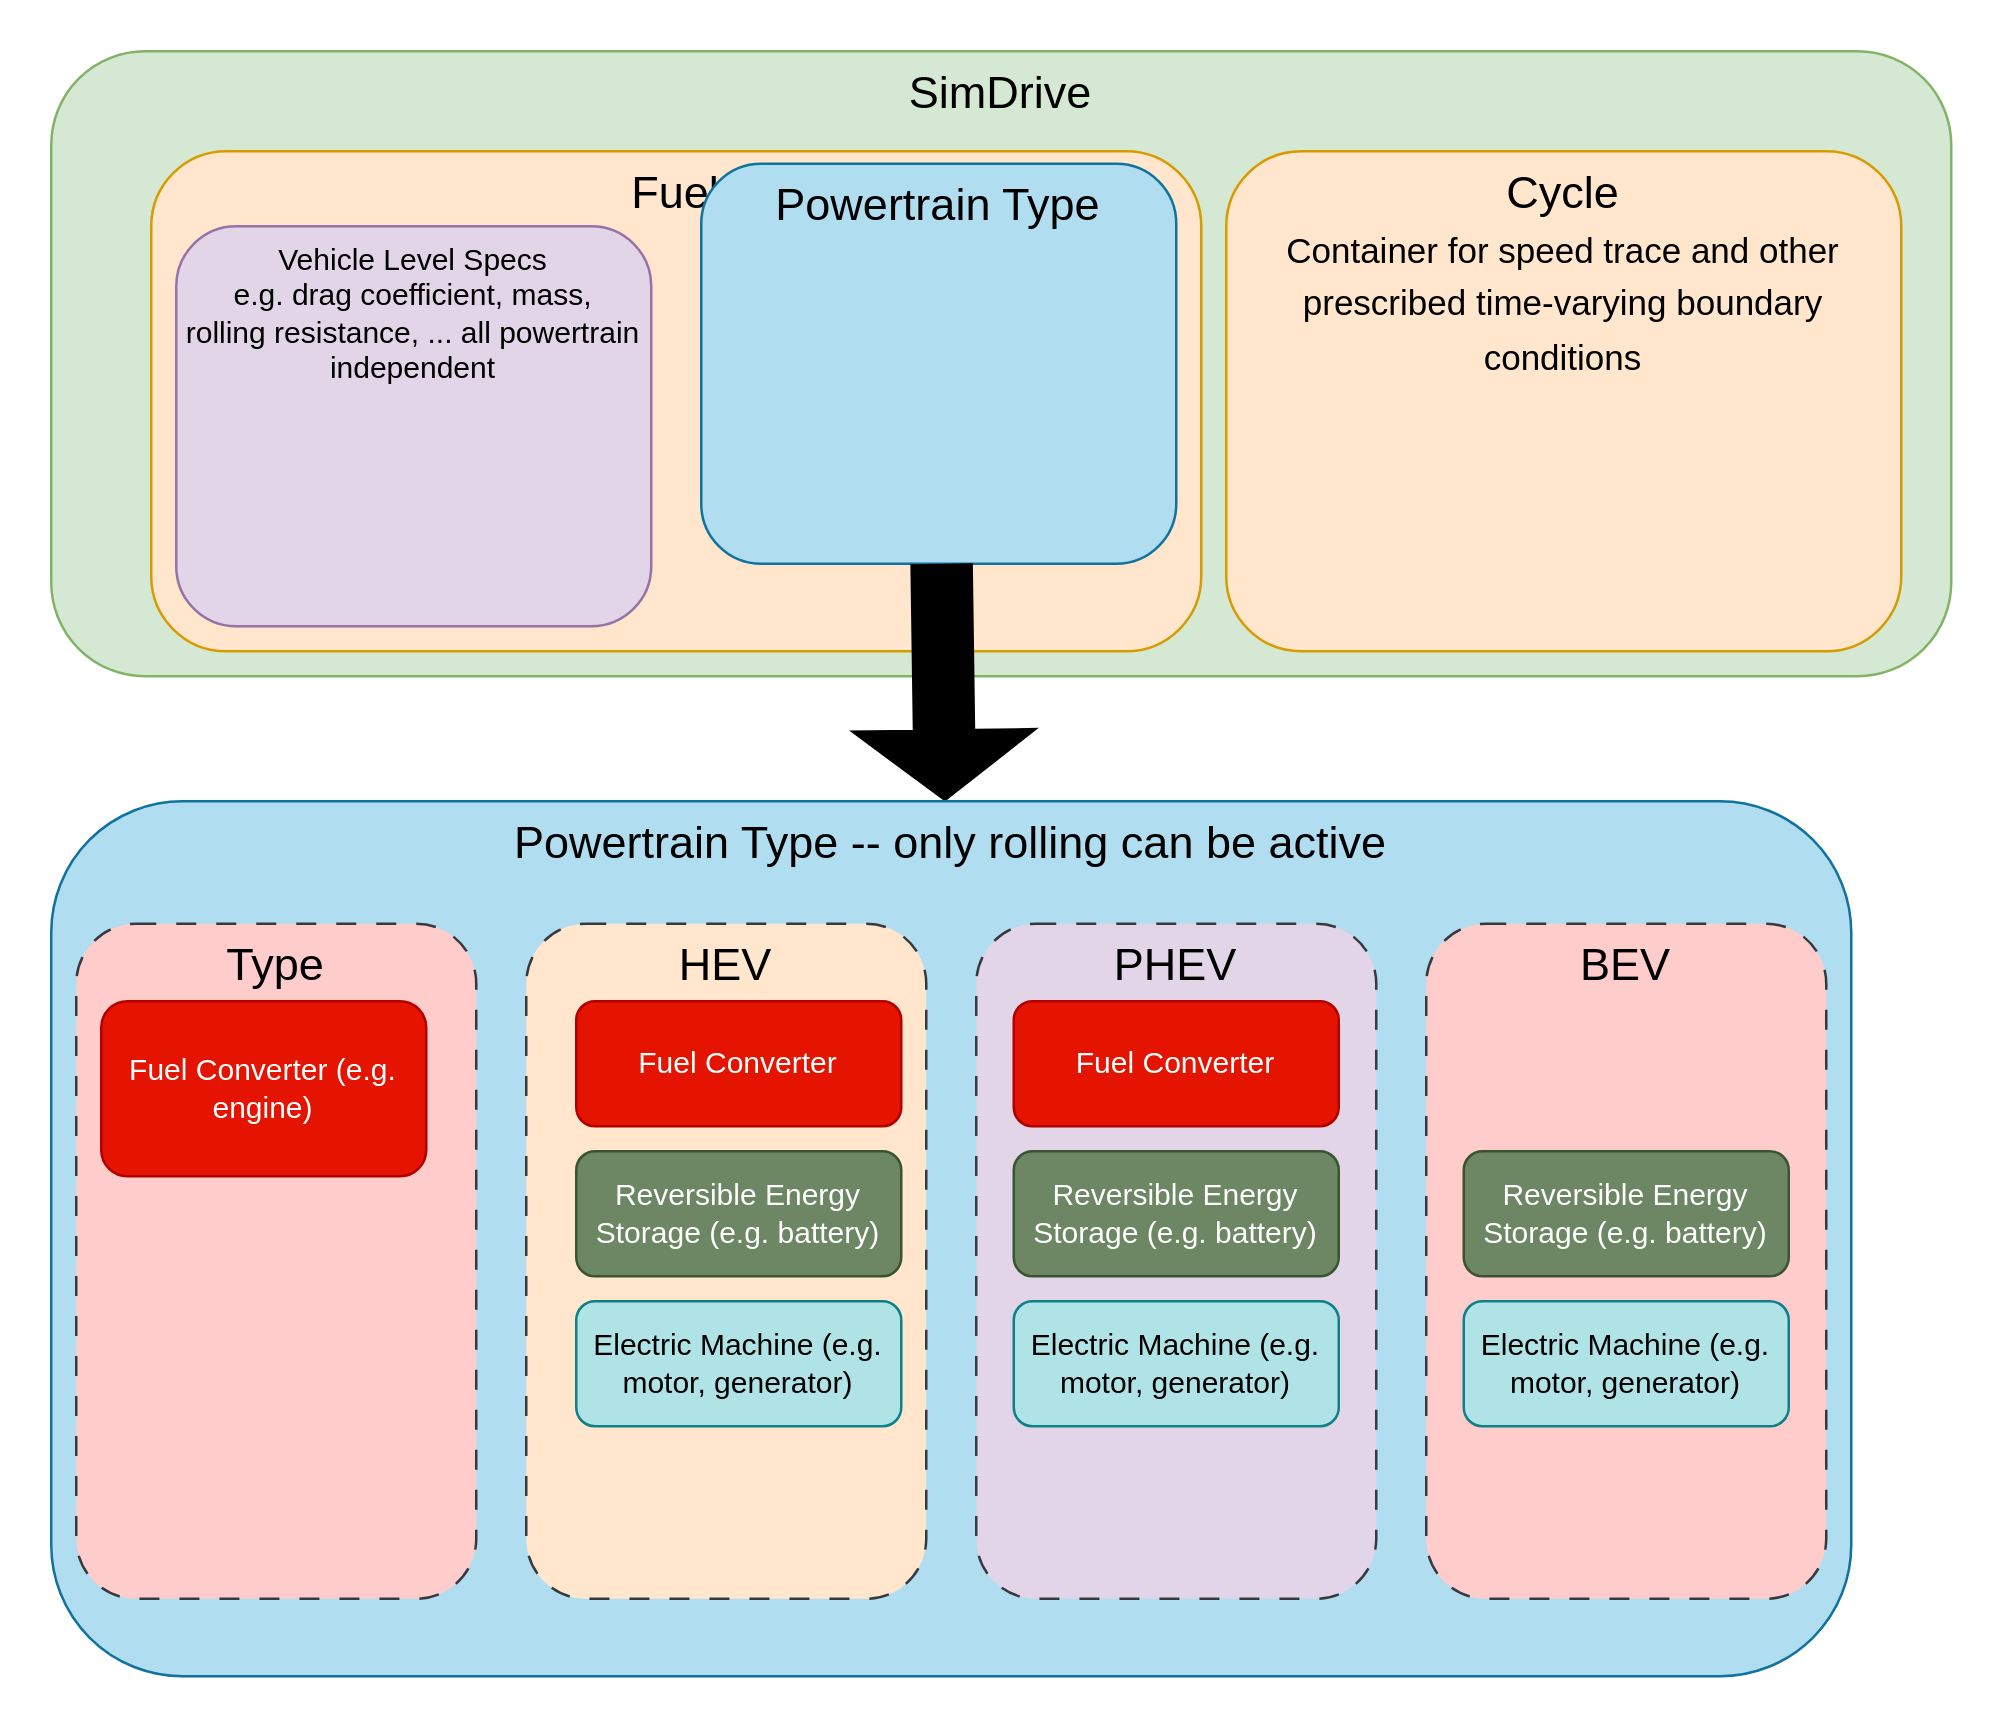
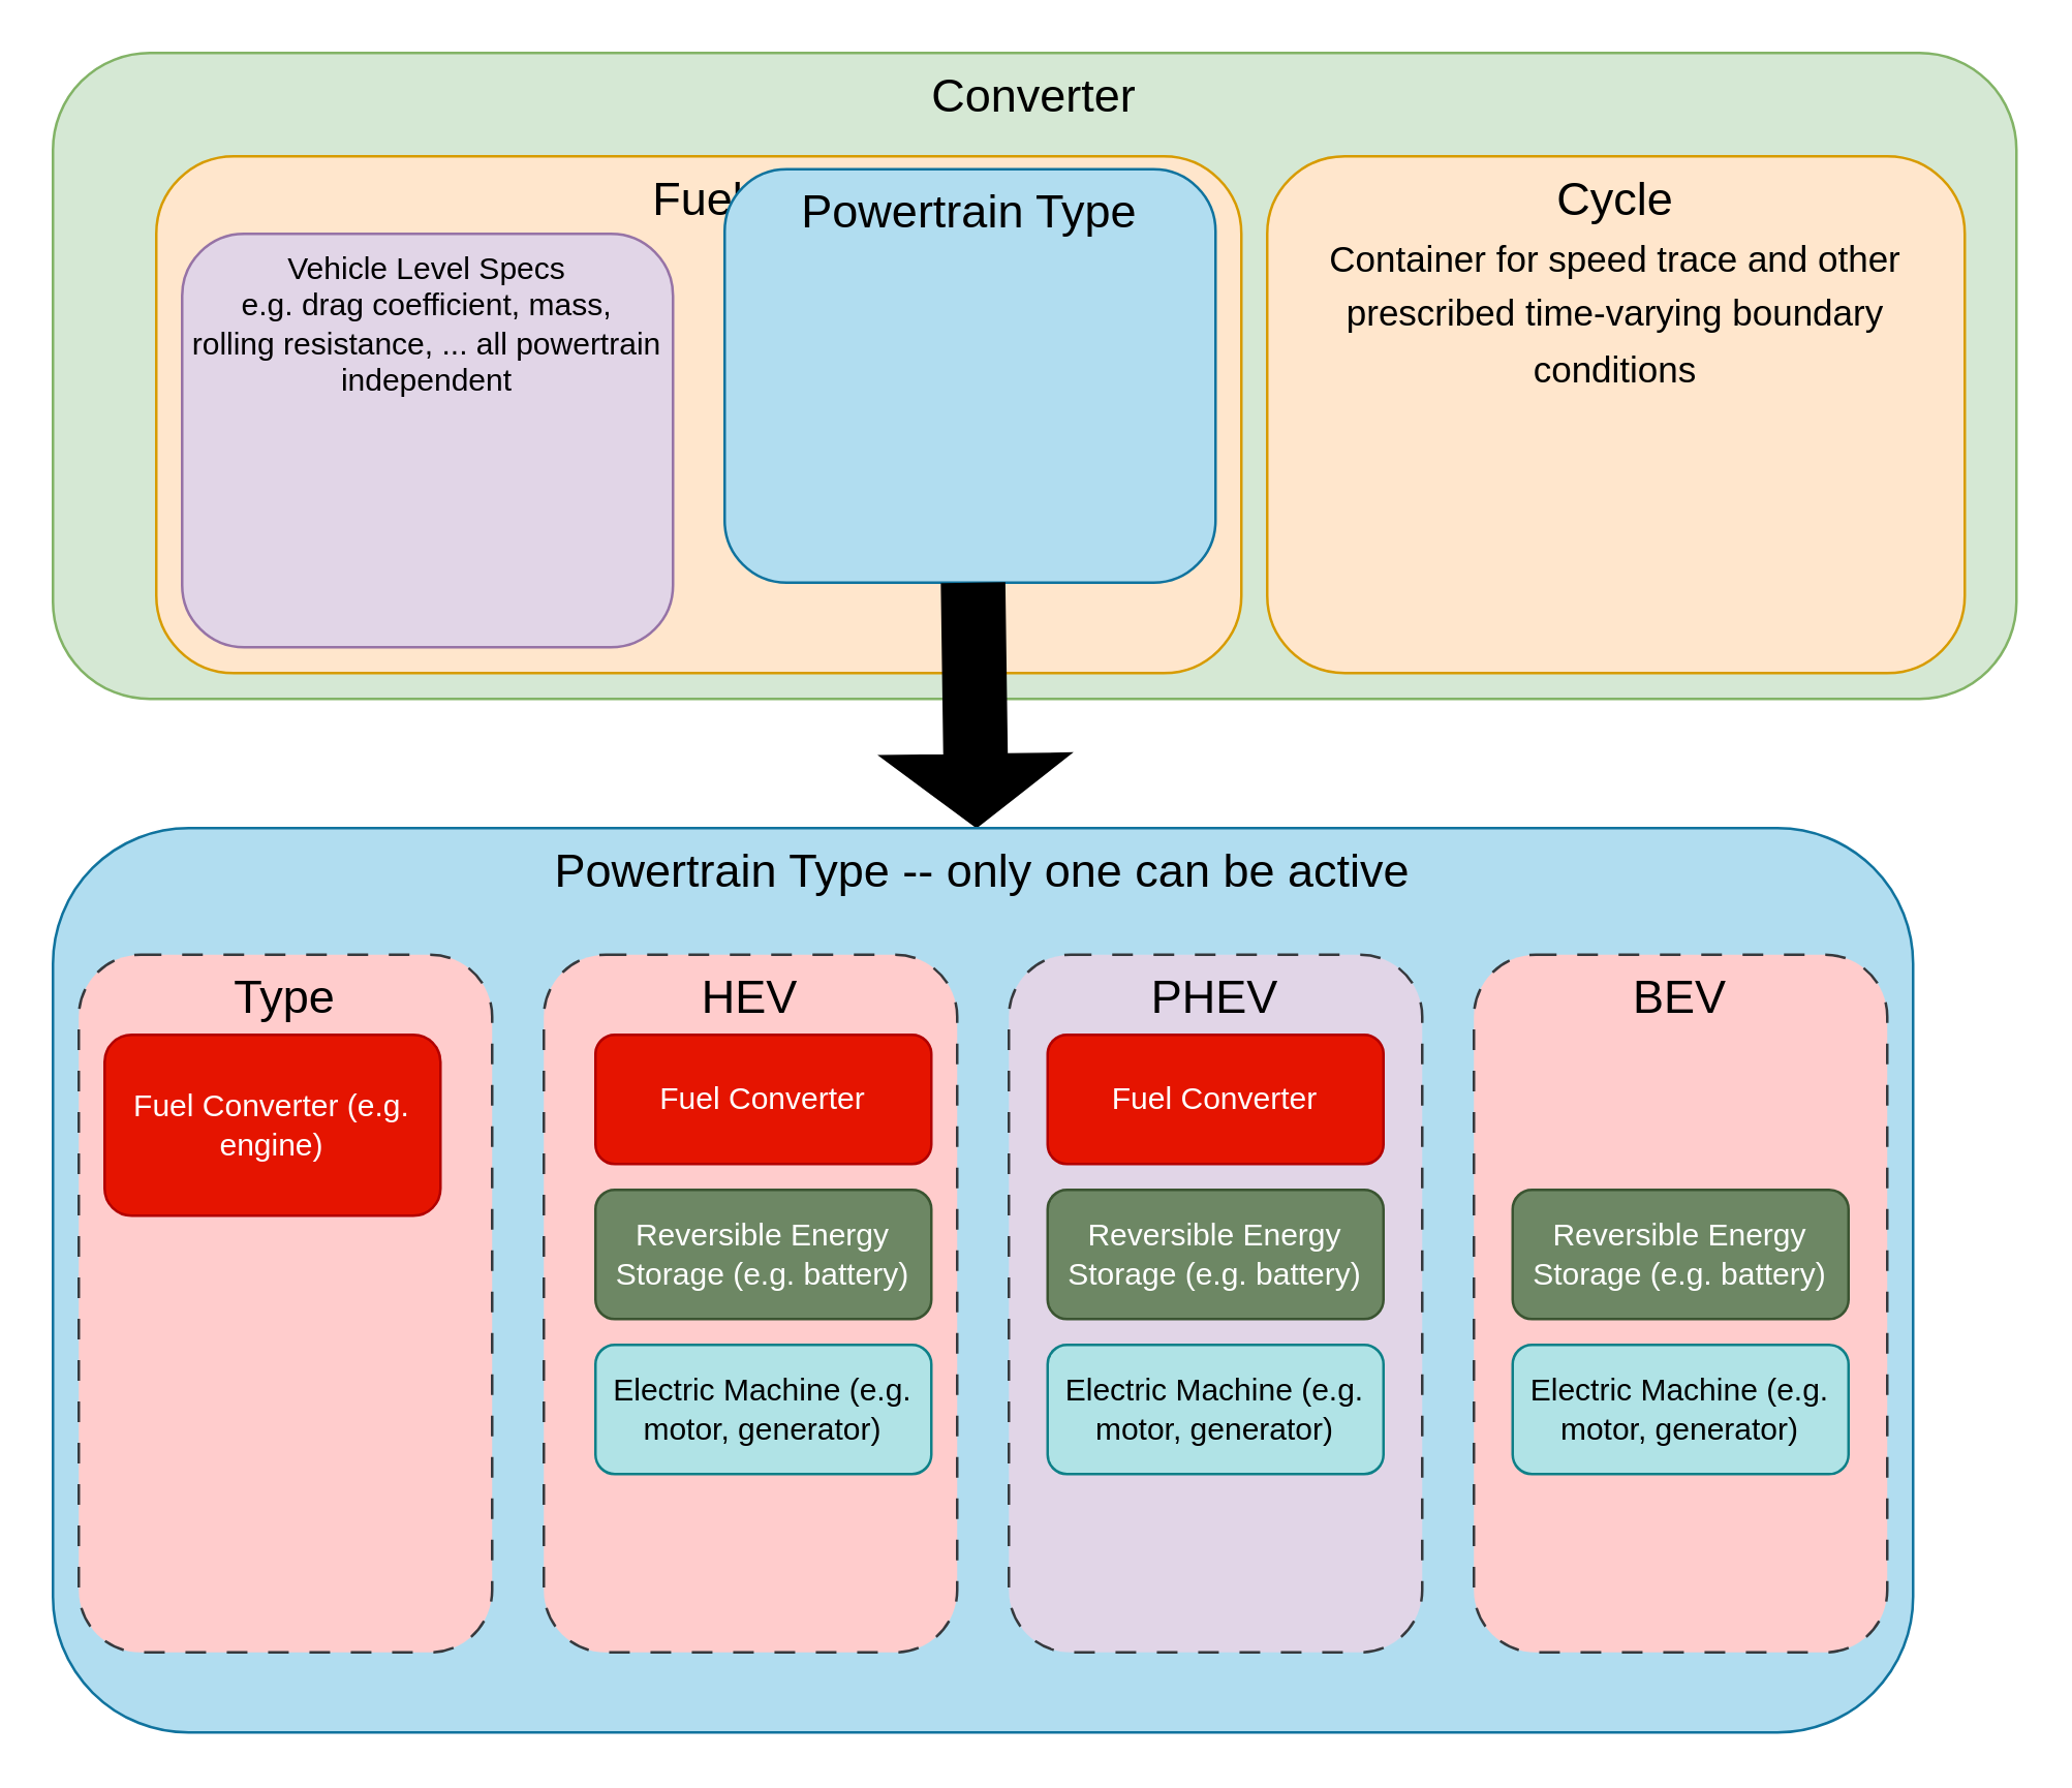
- <mxCell id="2" value="&lt;font style=&quot;font-size: 18px;&quot;&gt;SimDrive&lt;/font&gt;" style="rounded=1;whiteSpace=wrap;html=1;fillColor=#d5e8d4;strokeColor=#82b366;verticalAlign=top;" vertex="1" parent="1"><mxGeometry x="20" y="20" width="760" height="250" as="geometry" /></mxCell>
+ <mxCell id="2" value="&lt;font style=&quot;font-size: 18px;&quot;&gt;Converter&lt;/font&gt;" style="rounded=1;whiteSpace=wrap;html=1;fillColor=#d5e8d4;strokeColor=#82b366;verticalAlign=top;" vertex="1" parent="1"><mxGeometry x="20" y="20" width="760" height="250" as="geometry" /></mxCell>
- <mxCell id="8" value="Powertrain Type -- only rolling can be active" style="rounded=1;whiteSpace=wrap;html=1;fillColor=#b1ddf0;strokeColor=#10739e;verticalAlign=top;fontSize=18;" vertex="1" parent="1"><mxGeometry x="20" y="320" width="720" height="350" as="geometry" /></mxCell>
+ <mxCell id="8" value="Powertrain Type -- only one can be active" style="rounded=1;whiteSpace=wrap;html=1;fillColor=#b1ddf0;strokeColor=#10739e;verticalAlign=top;fontSize=18;" vertex="1" parent="1"><mxGeometry x="20" y="320" width="720" height="350" as="geometry" /></mxCell>
- <mxCell id="10" value="HEV" style="rounded=1;whiteSpace=wrap;html=1;dashed=1;dashPattern=8 8;fillColor=#ffe6cc;strokeColor=#36393d;verticalAlign=top;fontSize=18;" vertex="1" parent="1"><mxGeometry x="210" y="369" width="160" height="270" as="geometry" /></mxCell>
+ <mxCell id="10" value="HEV" style="rounded=1;whiteSpace=wrap;html=1;dashed=1;dashPattern=8 8;fillColor=#ffcccc;strokeColor=#36393d;verticalAlign=top;fontSize=18;" vertex="1" parent="1"><mxGeometry x="210" y="369" width="160" height="270" as="geometry" /></mxCell>
